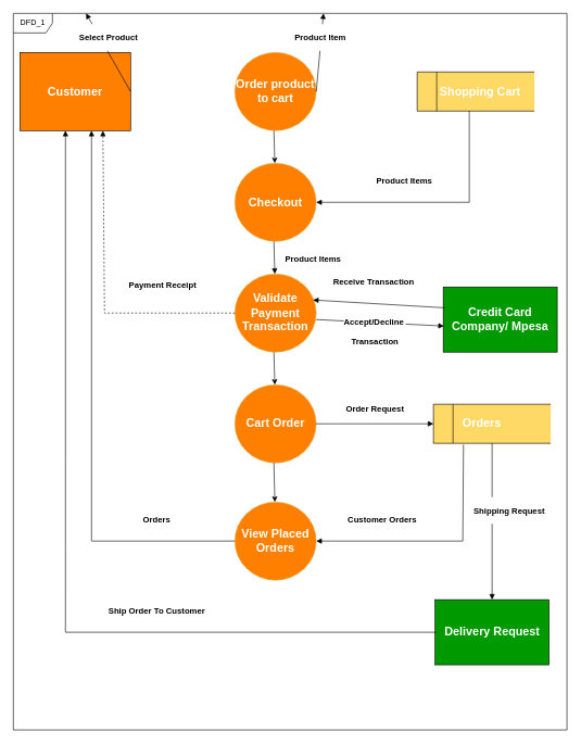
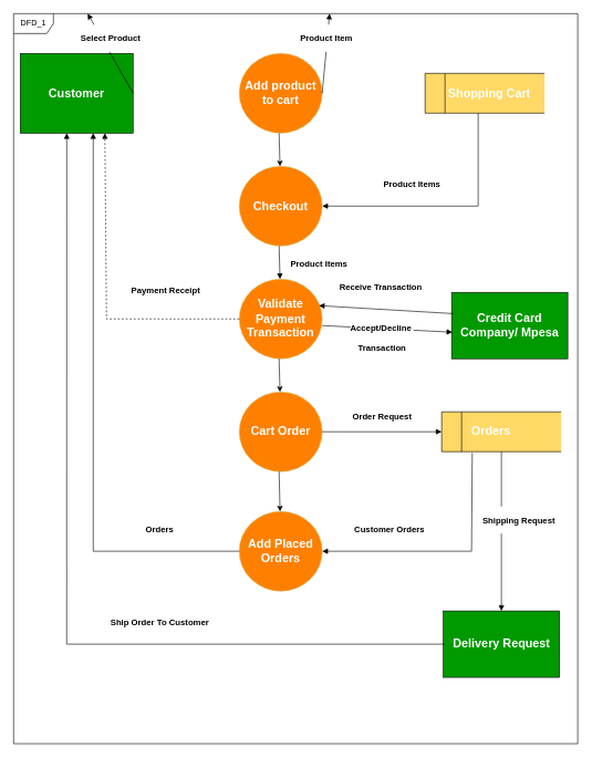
- <mxCell id="4" value="&lt;h2&gt;&lt;font color=&quot;#ffffff&quot;&gt;Customer&lt;/font&gt;&lt;br&gt;&lt;/h2&gt;" style="html=1;dashed=0;whiteSpace=wrap;fillColor=#ff8000;strokeColor=default;" vertex="1" parent="1"><mxGeometry x="30" y="80" width="170" height="120" as="geometry" /></mxCell>
+ <mxCell id="4" value="&lt;h2&gt;&lt;font color=&quot;#ffffff&quot;&gt;Customer&lt;/font&gt;&lt;br&gt;&lt;/h2&gt;" style="html=1;dashed=0;whiteSpace=wrap;fillColor=#009900;strokeColor=default;" vertex="1" parent="1"><mxGeometry x="30" y="80" width="170" height="120" as="geometry" /></mxCell>
- <mxCell id="5" value="&lt;h2&gt;&lt;font color=&quot;#ffffff&quot;&gt;Order product to cart&lt;br&gt;&lt;/font&gt;&lt;/h2&gt;" style="shape=ellipse;html=1;dashed=0;whiteSpace=wrap;perimeter=ellipsePerimeter;fillColor=#FF8000;strokeColor=#d6b656;" vertex="1" parent="1"><mxGeometry x="360" y="80" width="125" height="120" as="geometry" /></mxCell>
+ <mxCell id="5" value="&lt;h2&gt;&lt;font color=&quot;#ffffff&quot;&gt;Add product to cart&lt;br&gt;&lt;/font&gt;&lt;/h2&gt;" style="shape=ellipse;html=1;dashed=0;whiteSpace=wrap;perimeter=ellipsePerimeter;fillColor=#FF8000;strokeColor=#d6b656;" vertex="1" parent="1"><mxGeometry x="360" y="80" width="125" height="120" as="geometry" /></mxCell>
- <mxCell id="22" value="&lt;h2&gt;&lt;font color=&quot;#ffffff&quot;&gt;View Placed Orders&lt;/font&gt;&lt;/h2&gt;" style="shape=ellipse;html=1;dashed=0;whiteSpace=wrap;perimeter=ellipsePerimeter;fillColor=#FF8000;strokeColor=#d6b656;" vertex="1" parent="1"><mxGeometry x="360" y="770" width="125" height="120" as="geometry" /></mxCell>
+ <mxCell id="22" value="&lt;h2&gt;&lt;font color=&quot;#ffffff&quot;&gt;Add Placed Orders&lt;/font&gt;&lt;/h2&gt;" style="shape=ellipse;html=1;dashed=0;whiteSpace=wrap;perimeter=ellipsePerimeter;fillColor=#FF8000;strokeColor=#d6b656;" vertex="1" parent="1"><mxGeometry x="360" y="770" width="125" height="120" as="geometry" /></mxCell>
